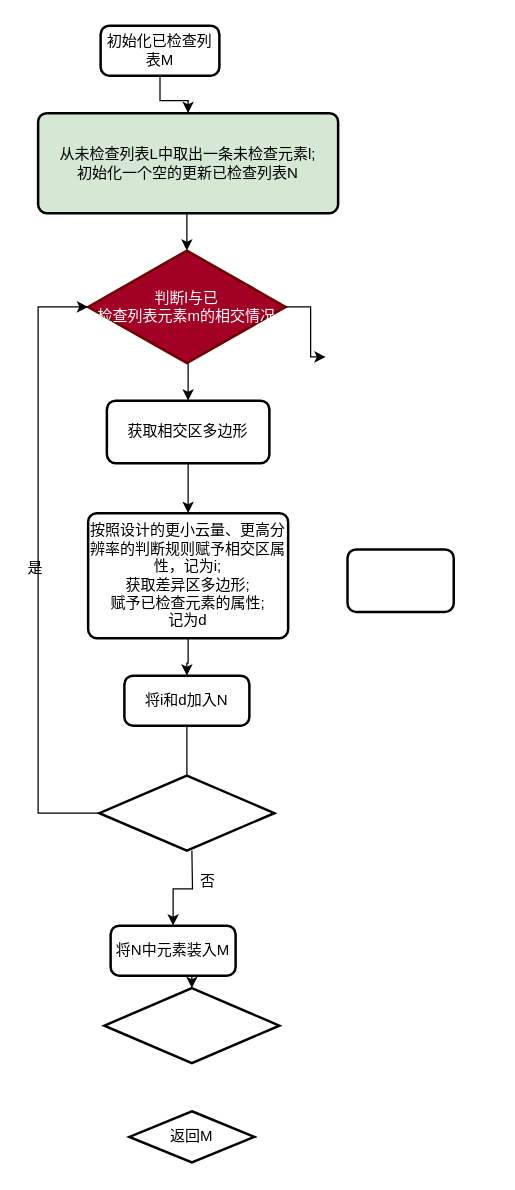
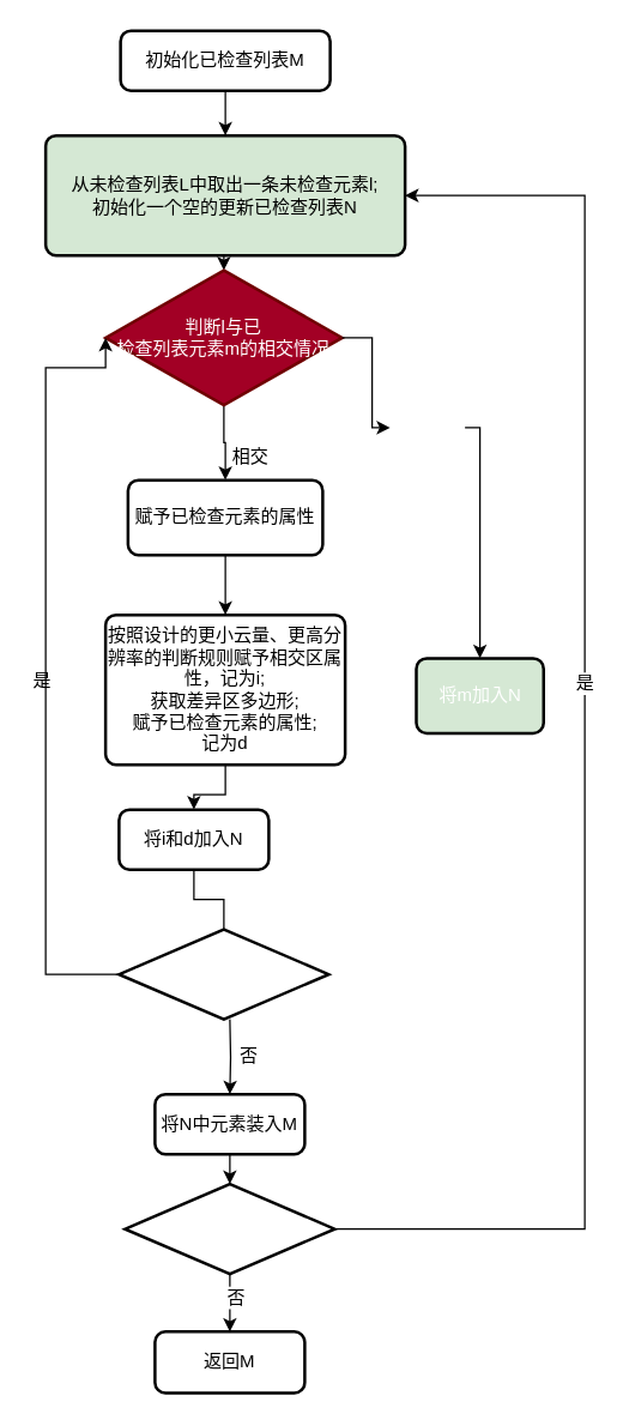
- <mxCell id="5" value="&lt;span&gt;初始化已检查列表M&lt;/span&gt;" style="rounded=1;whiteSpace=wrap;html=1;absoluteArcSize=1;arcSize=14;strokeWidth=2;" parent="1" vertex="1"><mxGeometry x="80" y="20" width="95" height="40" as="geometry" /></mxCell>
+ <mxCell id="5" value="&lt;span&gt;初始化已检查列表M&lt;/span&gt;" style="rounded=1;whiteSpace=wrap;html=1;absoluteArcSize=1;arcSize=14;strokeWidth=2;" parent="1" vertex="1"><mxGeometry x="80" y="20" width="140" height="40" as="geometry" /></mxCell>
- <mxCell id="8" value="判断l与已&lt;br&gt;检查列表元素m的相交情况" style="strokeWidth=2;html=1;shape=mxgraph.flowchart.decision;whiteSpace=wrap;fillColor=#a20025;strokeColor=#6F0000;fontColor=#ffffff;" parent="1" vertex="1"><mxGeometry x="70" y="200" width="158" height="90" as="geometry" /></mxCell>
+ <mxCell id="8" value="判断l与已&lt;br&gt;检查列表元素m的相交情况" style="strokeWidth=2;html=1;shape=mxgraph.flowchart.decision;whiteSpace=wrap;fillColor=#a20025;strokeColor=#6F0000;fontColor=#ffffff;" parent="1" vertex="1"><mxGeometry x="70" y="180" width="158" height="90" as="geometry" /></mxCell>
+ <mxCell id="16" value="相交" style="text;html=1;resizable=0;points=[];autosize=1;align=left;verticalAlign=top;spacingTop=-4;" parent="1" vertex="1"><mxGeometry x="153" y="295" width="40" height="20" as="geometry" /></mxCell>
- <mxCell id="10" value="获取相交区多边形" style="rounded=1;whiteSpace=wrap;html=1;absoluteArcSize=1;arcSize=14;strokeWidth=2;" parent="1" vertex="1"><mxGeometry x="85" y="320" width="130" height="50" as="geometry" /></mxCell>
+ <mxCell id="10" value="赋予已检查元素的属性" style="rounded=1;whiteSpace=wrap;html=1;absoluteArcSize=1;arcSize=14;strokeWidth=2;" parent="1" vertex="1"><mxGeometry x="85" y="320" width="130" height="50" as="geometry" /></mxCell>
+ <mxCell id="7" style="edgeStyle=orthogonalEdgeStyle;rounded=0;orthogonalLoop=1;jettySize=auto;html=1;exitX=1;exitY=0.5;exitDx=0;exitDy=0;exitPerimeter=0;entryX=0.5;entryY=0;entryDx=0;entryDy=0;fontColor=#FFFFFF;" parent="1" source="26" target="17" edge="1"><mxGeometry relative="1" as="geometry"><Array as="points"><mxPoint x="320" y="370" /><mxPoint x="320" y="370" /></Array></mxGeometry></mxCell>
- <mxCell id="17" value="将m加入N" style="rounded=1;whiteSpace=wrap;html=1;absoluteArcSize=1;arcSize=14;strokeWidth=2;labelBackgroundColor=none;fontColor=#FFFFFF;" parent="1" vertex="1"><mxGeometry x="277.5" y="439" width="85" height="50" as="geometry" /></mxCell>
+ <mxCell id="17" value="将m加入N" style="rounded=1;whiteSpace=wrap;html=1;absoluteArcSize=1;arcSize=14;strokeWidth=2;labelBackgroundColor=none;fontColor=#FFFFFF;fillColor=#d5e8d4;" parent="1" vertex="1"><mxGeometry x="277.5" y="439" width="85" height="50" as="geometry" /></mxCell>
+ <mxCell id="18" style="edgeStyle=orthogonalEdgeStyle;rounded=0;orthogonalLoop=1;jettySize=auto;html=1;exitX=1;exitY=0.5;exitDx=0;exitDy=0;exitPerimeter=0;entryX=1;entryY=0.5;entryDx=0;entryDy=0;" edge="1" parent="1" source="22" target="3"><mxGeometry relative="1" as="geometry"><Array as="points"><mxPoint x="390" y="820" /><mxPoint x="390" y="130" /></Array></mxGeometry></mxCell>
+ <mxCell id="19" value="&lt;font color=&quot;#000000&quot;&gt;是&lt;/font&gt;" style="text;html=1;resizable=0;points=[];align=center;verticalAlign=middle;labelBackgroundColor=#ffffff;" vertex="1" connectable="0" parent="18"><mxGeometry x="0.089" y="1" relative="1" as="geometry"><mxPoint as="offset" /></mxGeometry></mxCell>
- <mxCell id="30" value="将i和d加入N&lt;br&gt;" style="rounded=1;whiteSpace=wrap;html=1;absoluteArcSize=1;arcSize=14;strokeWidth=2;" vertex="1" parent="1"><mxGeometry x="99" y="540" width="100" height="40" as="geometry" /></mxCell>
+ <mxCell id="30" value="将i和d加入N&lt;br&gt;" style="rounded=1;whiteSpace=wrap;html=1;absoluteArcSize=1;arcSize=14;strokeWidth=2;" vertex="1" parent="1"><mxGeometry x="79" y="540" width="100" height="40" as="geometry" /></mxCell>
- <mxCell id="15" value="将N中元素装入M&lt;br&gt;" style="rounded=1;whiteSpace=wrap;html=1;absoluteArcSize=1;arcSize=14;strokeWidth=2;" vertex="1" parent="1"><mxGeometry x="88" y="740" width="100" height="40" as="geometry" /></mxCell>
+ <mxCell id="15" value="将N中元素装入M&lt;br&gt;" style="rounded=1;whiteSpace=wrap;html=1;absoluteArcSize=1;arcSize=14;strokeWidth=2;" vertex="1" parent="1"><mxGeometry x="103" y="730" width="100" height="40" as="geometry" /></mxCell>
+ <mxCell id="20" style="edgeStyle=orthogonalEdgeStyle;rounded=0;orthogonalLoop=1;jettySize=auto;html=1;exitX=0.5;exitY=1;exitDx=0;exitDy=0;exitPerimeter=0;entryX=0.5;entryY=0;entryDx=0;entryDy=0;" edge="1" parent="1" source="22" target="31"><mxGeometry relative="1" as="geometry" /></mxCell>
+ <mxCell id="21" value="&lt;font color=&quot;#000000&quot;&gt;否&lt;/font&gt;" style="text;html=1;resizable=0;points=[];align=center;verticalAlign=middle;labelBackgroundColor=#ffffff;" vertex="1" connectable="0" parent="20"><mxGeometry x="-0.233" y="3" relative="1" as="geometry"><mxPoint as="offset" /></mxGeometry></mxCell>
- <mxCell id="31" value="返回M&lt;br&gt;" style="rhombus;whiteSpace=wrap;html=1;absoluteArcSize=1;arcSize=14;strokeWidth=2;" vertex="1" parent="1"><mxGeometry x="103" y="888.5" width="100" height="41" as="geometry" /></mxCell>
+ <mxCell id="31" value="返回M&lt;br&gt;" style="rounded=1;whiteSpace=wrap;html=1;absoluteArcSize=1;arcSize=14;strokeWidth=2;" vertex="1" parent="1"><mxGeometry x="103" y="888.5" width="100" height="41" as="geometry" /></mxCell>
